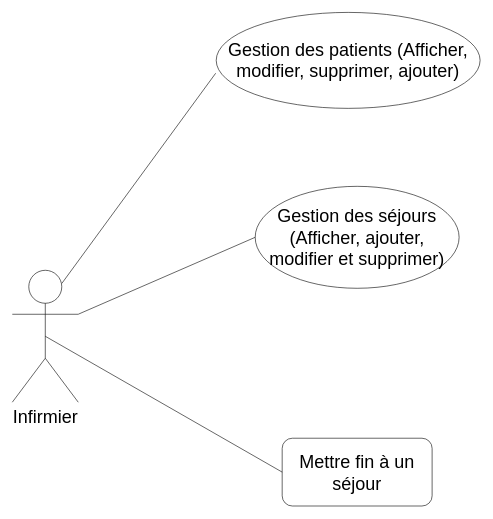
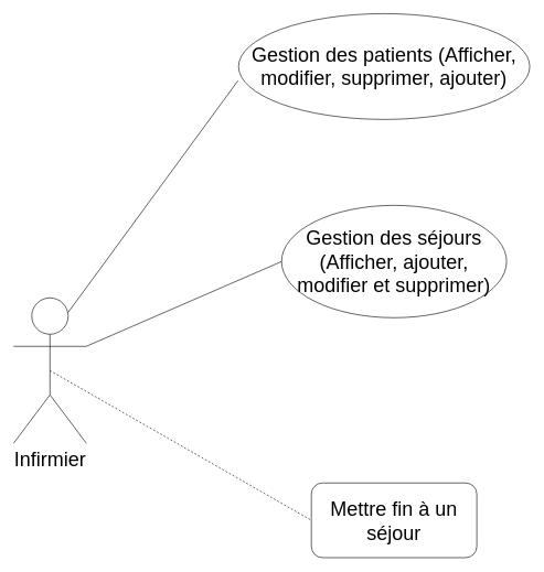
- <mxCell id="8" value="" style="endArrow=none;html=1;fontSize=30;entryX=0;entryY=0.5;entryDx=0;entryDy=0;exitX=0.5;exitY=0.5;exitDx=0;exitDy=0;exitPerimeter=0;" edge="1" parent="1" source="2" target="5"><mxGeometry width="50" height="50" relative="1" as="geometry"><mxPoint x="20" y="910" as="sourcePoint" /><mxPoint x="70" y="860" as="targetPoint" /></mxGeometry></mxCell>
+ <mxCell id="8" value="" style="endArrow=none;html=1;fontSize=30;entryX=0;entryY=0.5;entryDx=0;entryDy=0;exitX=0.5;exitY=0.5;exitDx=0;exitDy=0;exitPerimeter=0;dashed=1;" edge="1" parent="1" source="2" target="5"><mxGeometry width="50" height="50" relative="1" as="geometry"><mxPoint x="20" y="910" as="sourcePoint" /><mxPoint x="70" y="860" as="targetPoint" /></mxGeometry></mxCell>
